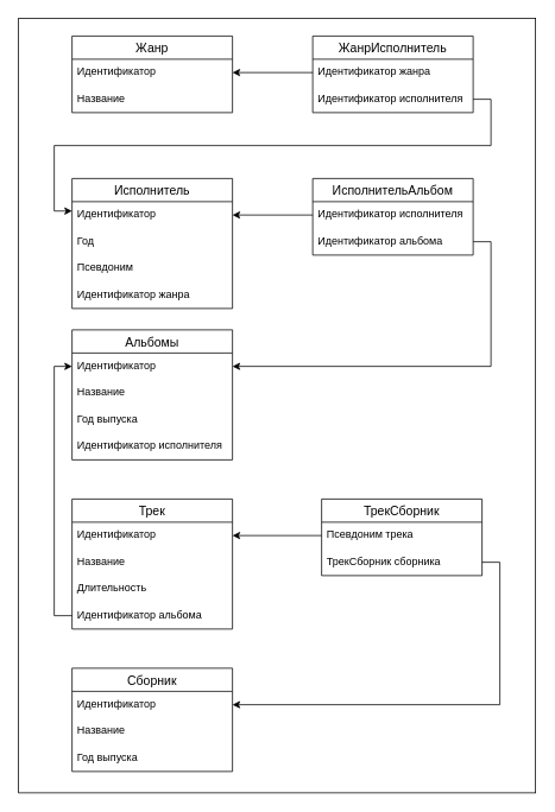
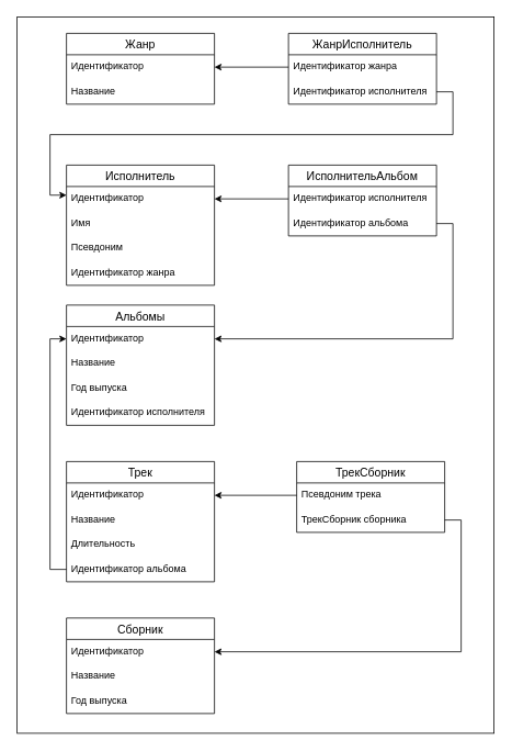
- <mxCell id="4" value="Год" style="text;strokeColor=none;fillColor=none;spacingLeft=4;spacingRight=4;overflow=hidden;rotatable=0;points=[[0,0.5],[1,0.5]];portConstraint=eastwest;fontSize=12;" parent="2" vertex="1"><mxGeometry y="56" width="180" height="30" as="geometry" /></mxCell>
+ <mxCell id="4" value="Имя" style="text;strokeColor=none;fillColor=none;spacingLeft=4;spacingRight=4;overflow=hidden;rotatable=0;points=[[0,0.5],[1,0.5]];portConstraint=eastwest;fontSize=12;" parent="2" vertex="1"><mxGeometry y="56" width="180" height="30" as="geometry" /></mxCell>
